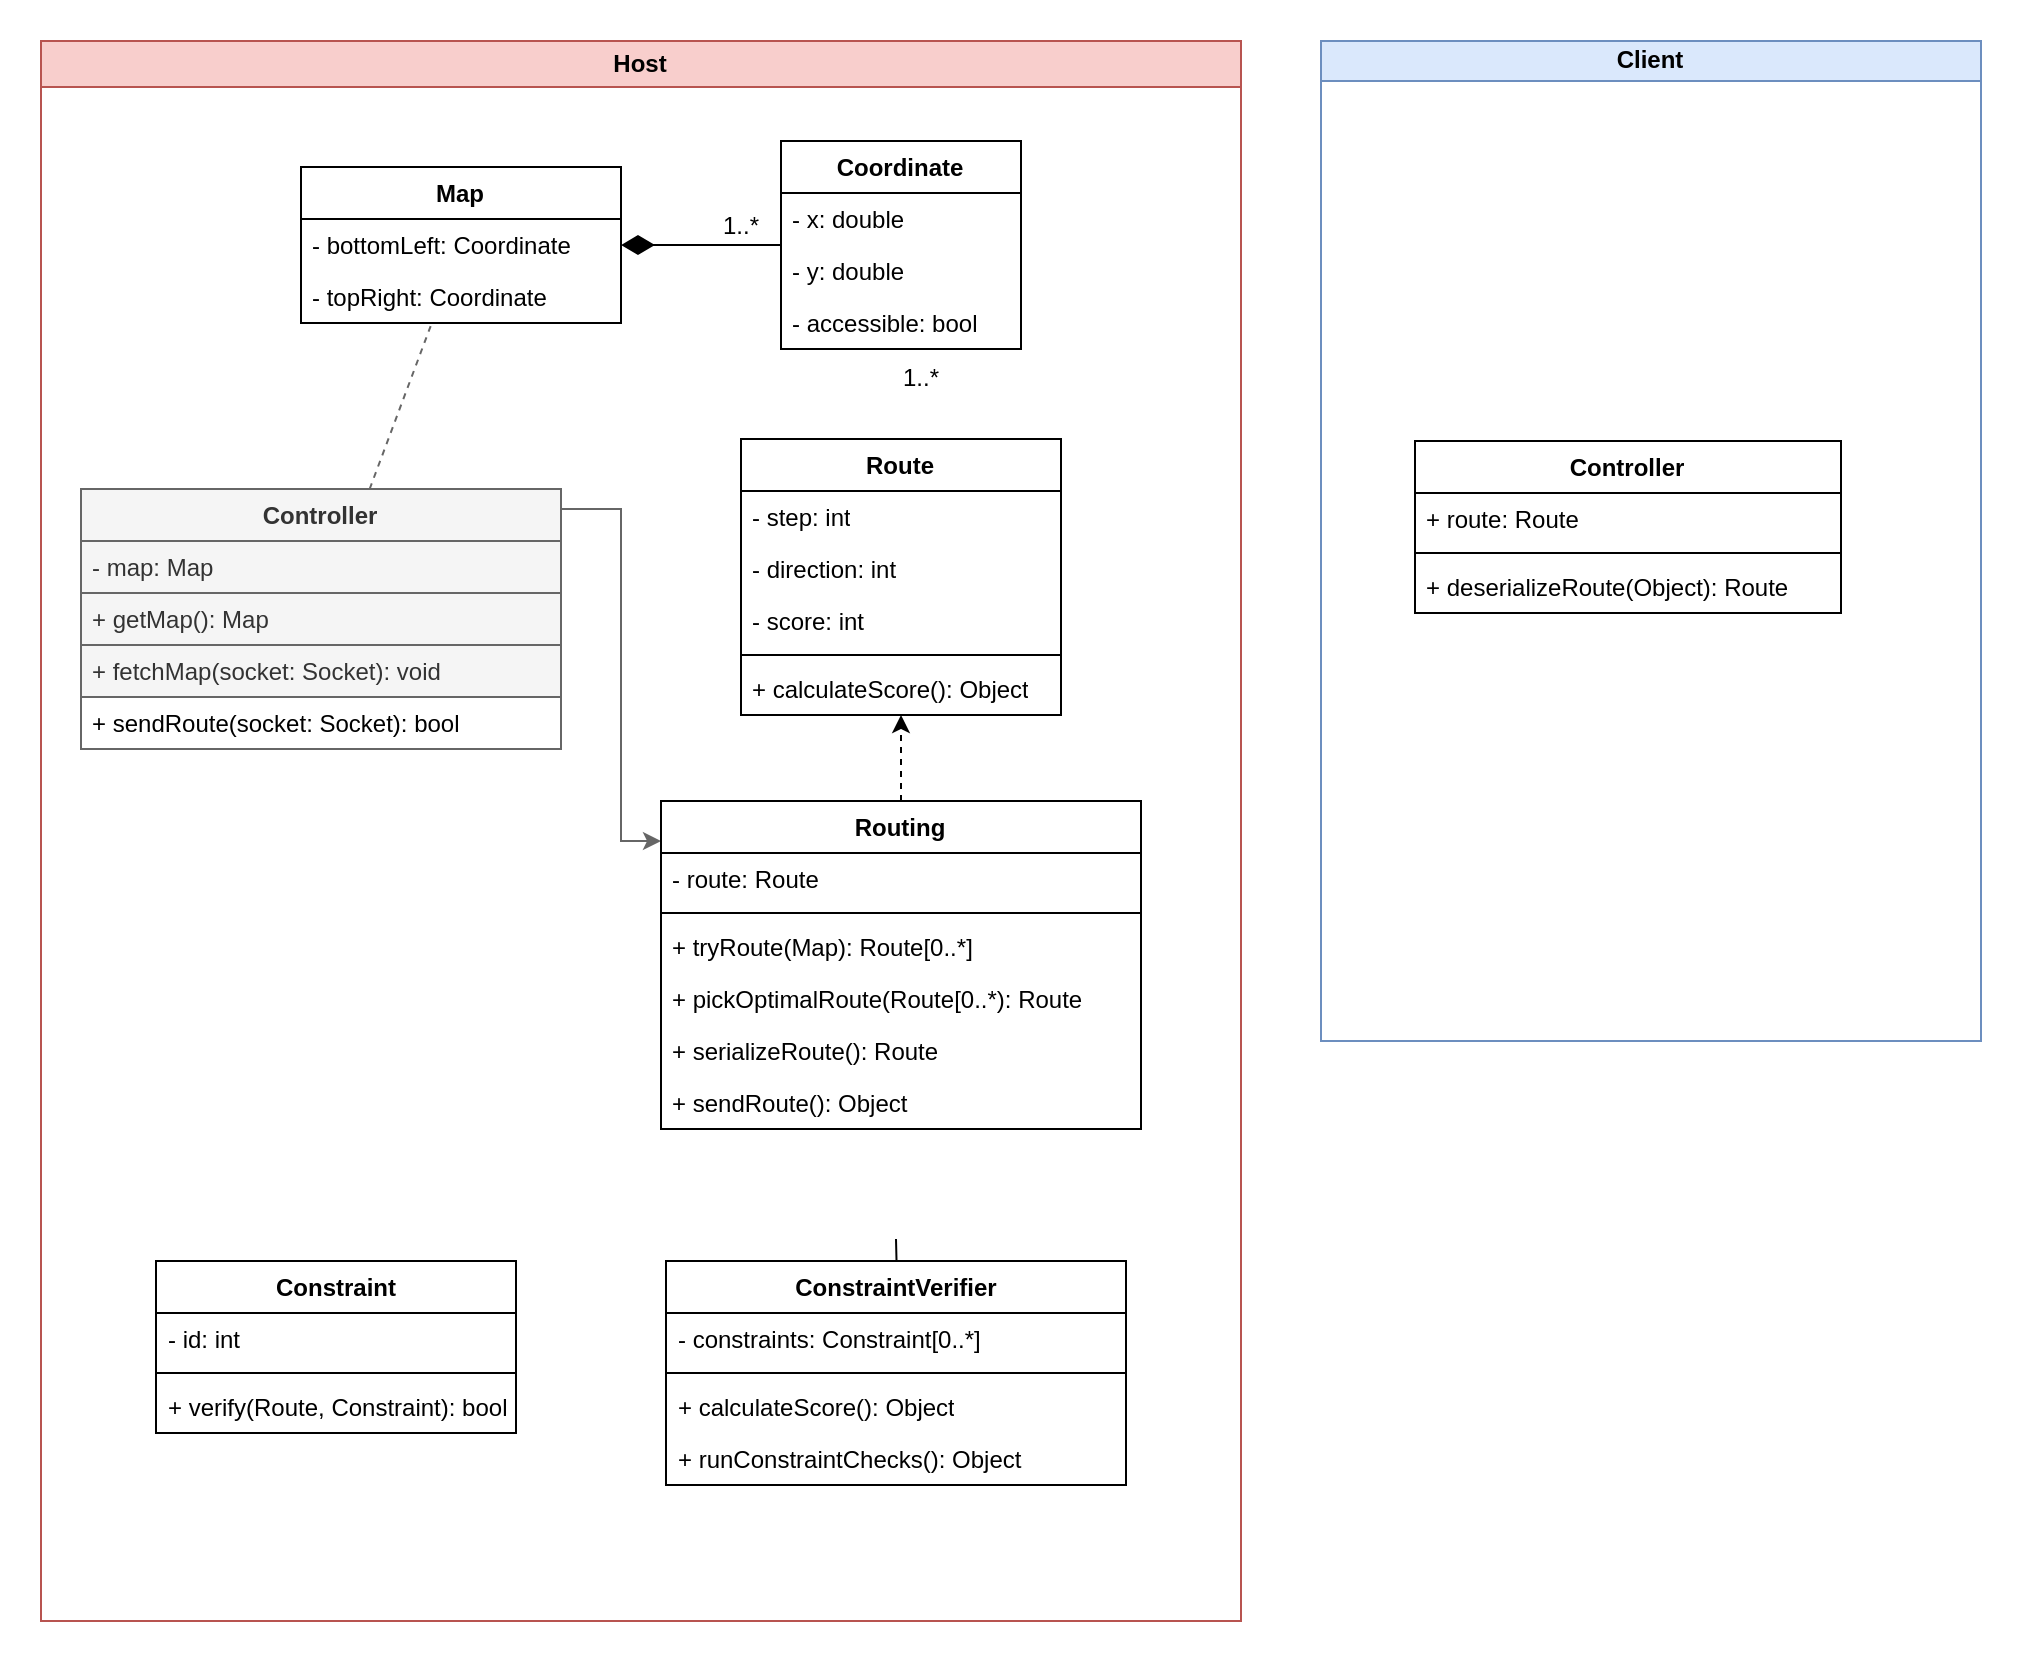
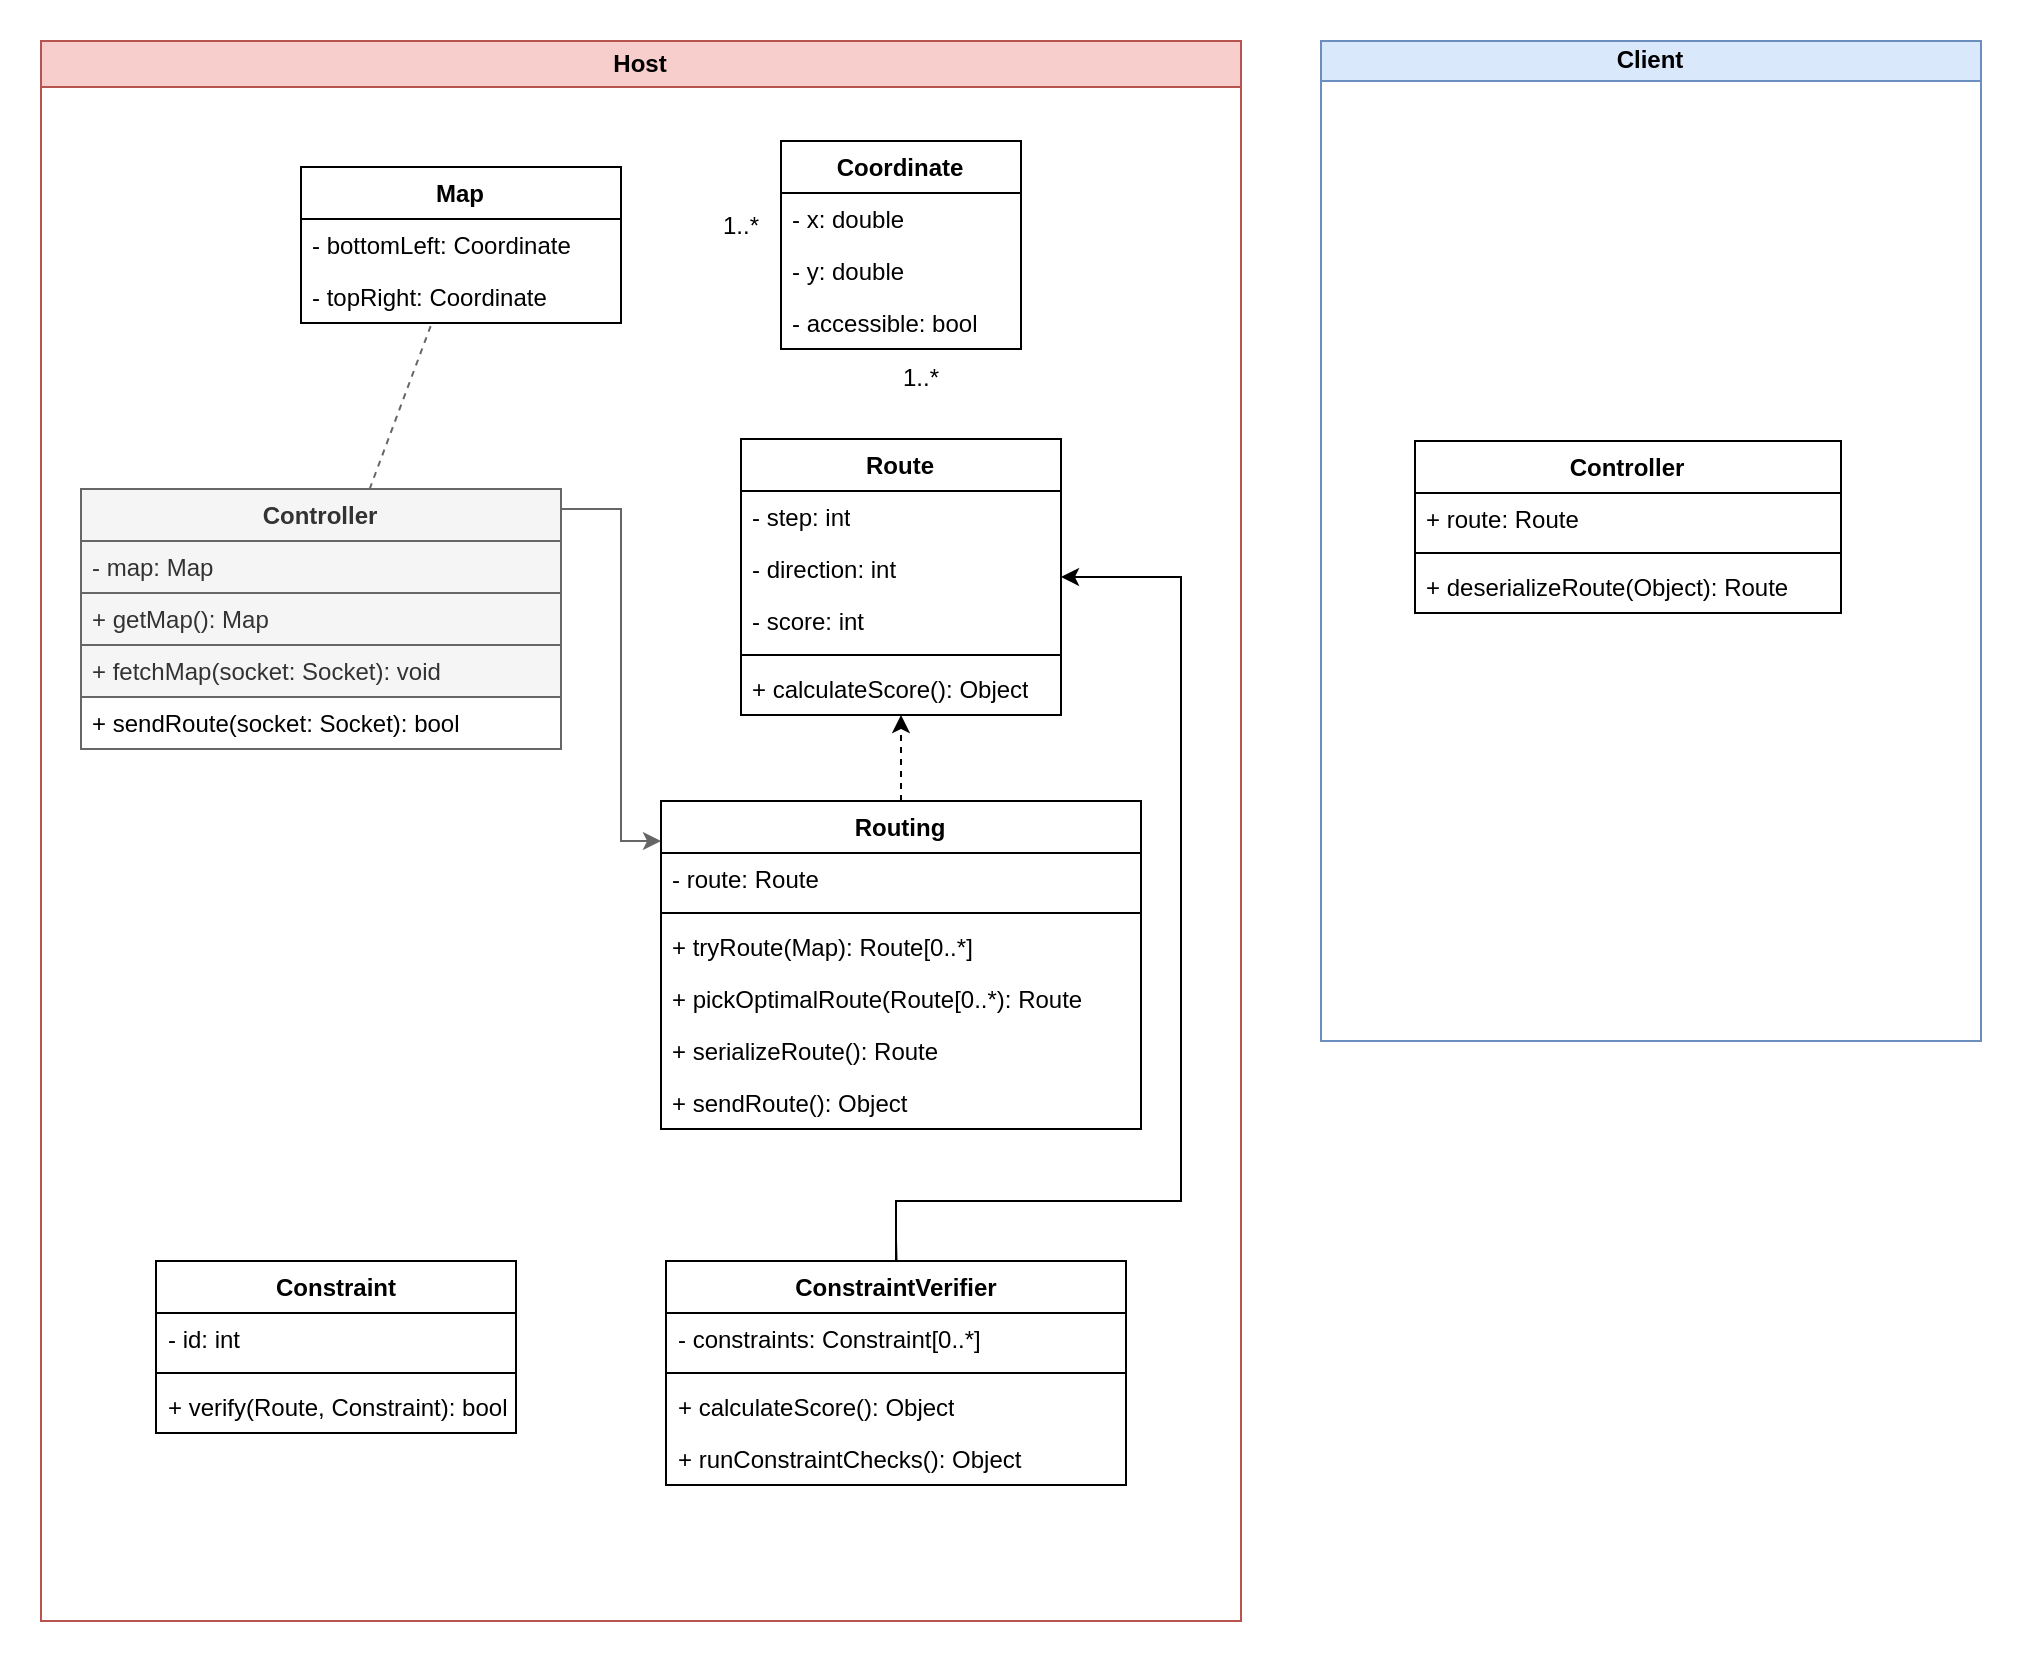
- <mxCell id="10" style="edgeStyle=orthogonalEdgeStyle;rounded=0;orthogonalLoop=1;jettySize=auto;html=1;endArrow=diamondThin;endFill=1;endSize=14;startSize=14;" parent="1" source="11" target="15" edge="1"><mxGeometry relative="1" as="geometry" /></mxCell>
+ <mxCell id="49" style="edgeStyle=orthogonalEdgeStyle;rounded=0;orthogonalLoop=1;jettySize=auto;html=1;" edge="1" parent="1" source="40" target="18"><mxGeometry relative="1" as="geometry"><Array as="points"><mxPoint x="590" y="600" /><mxPoint x="590" y="288" /></Array></mxGeometry></mxCell>
